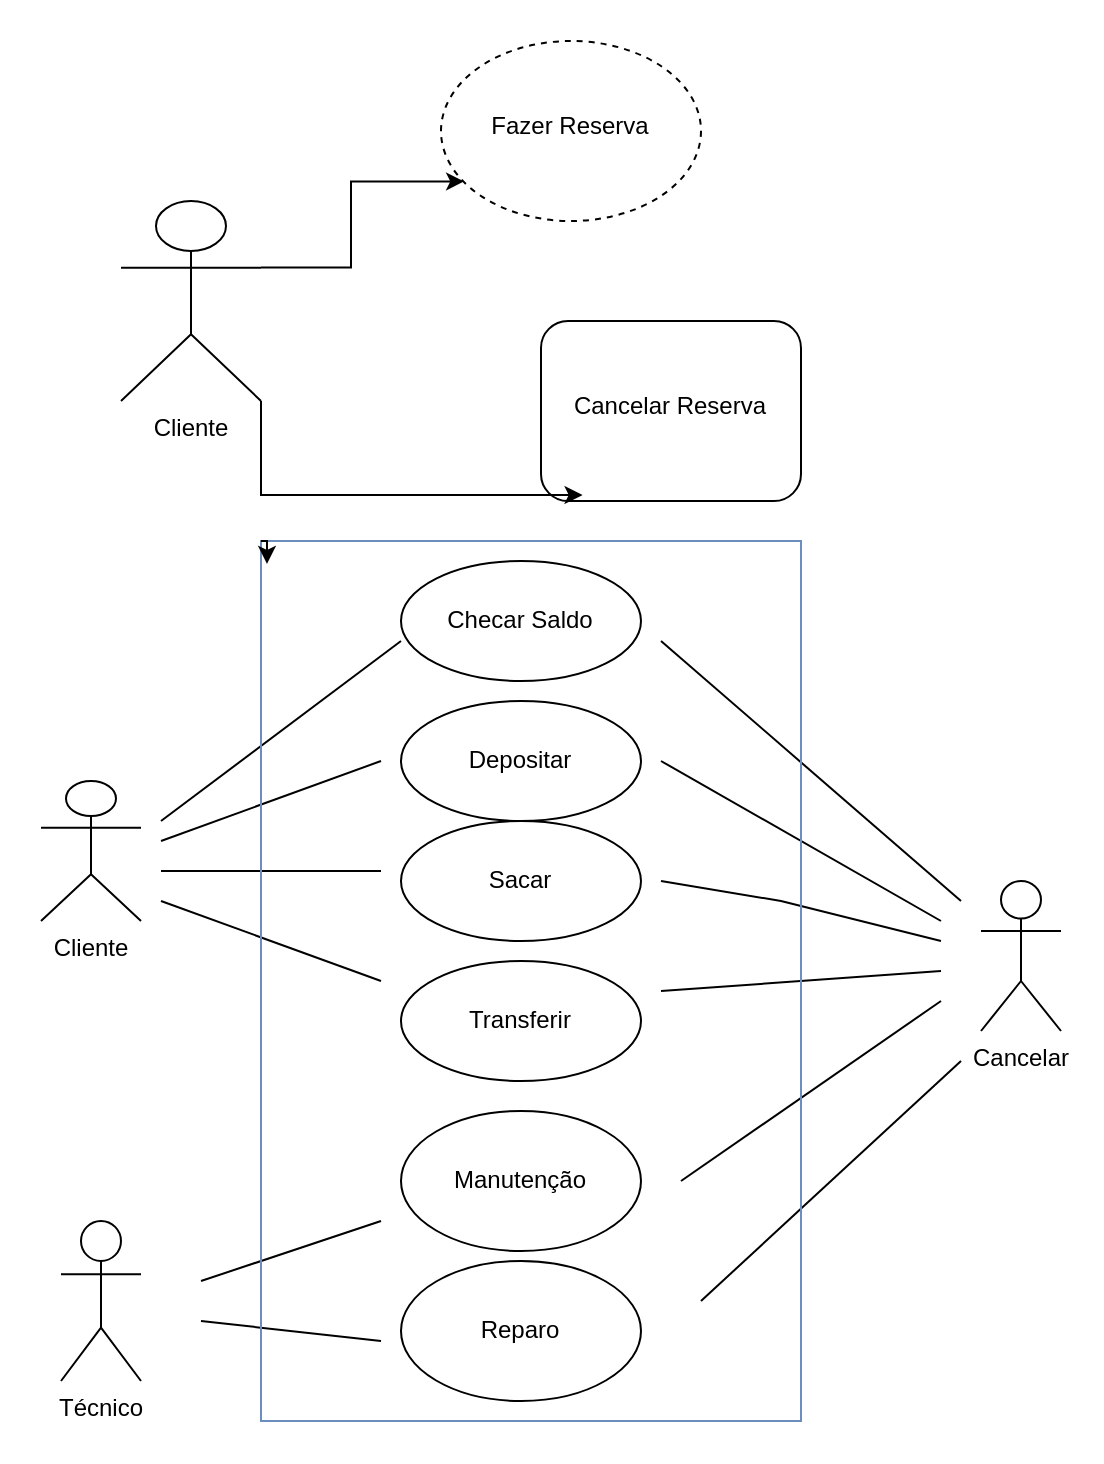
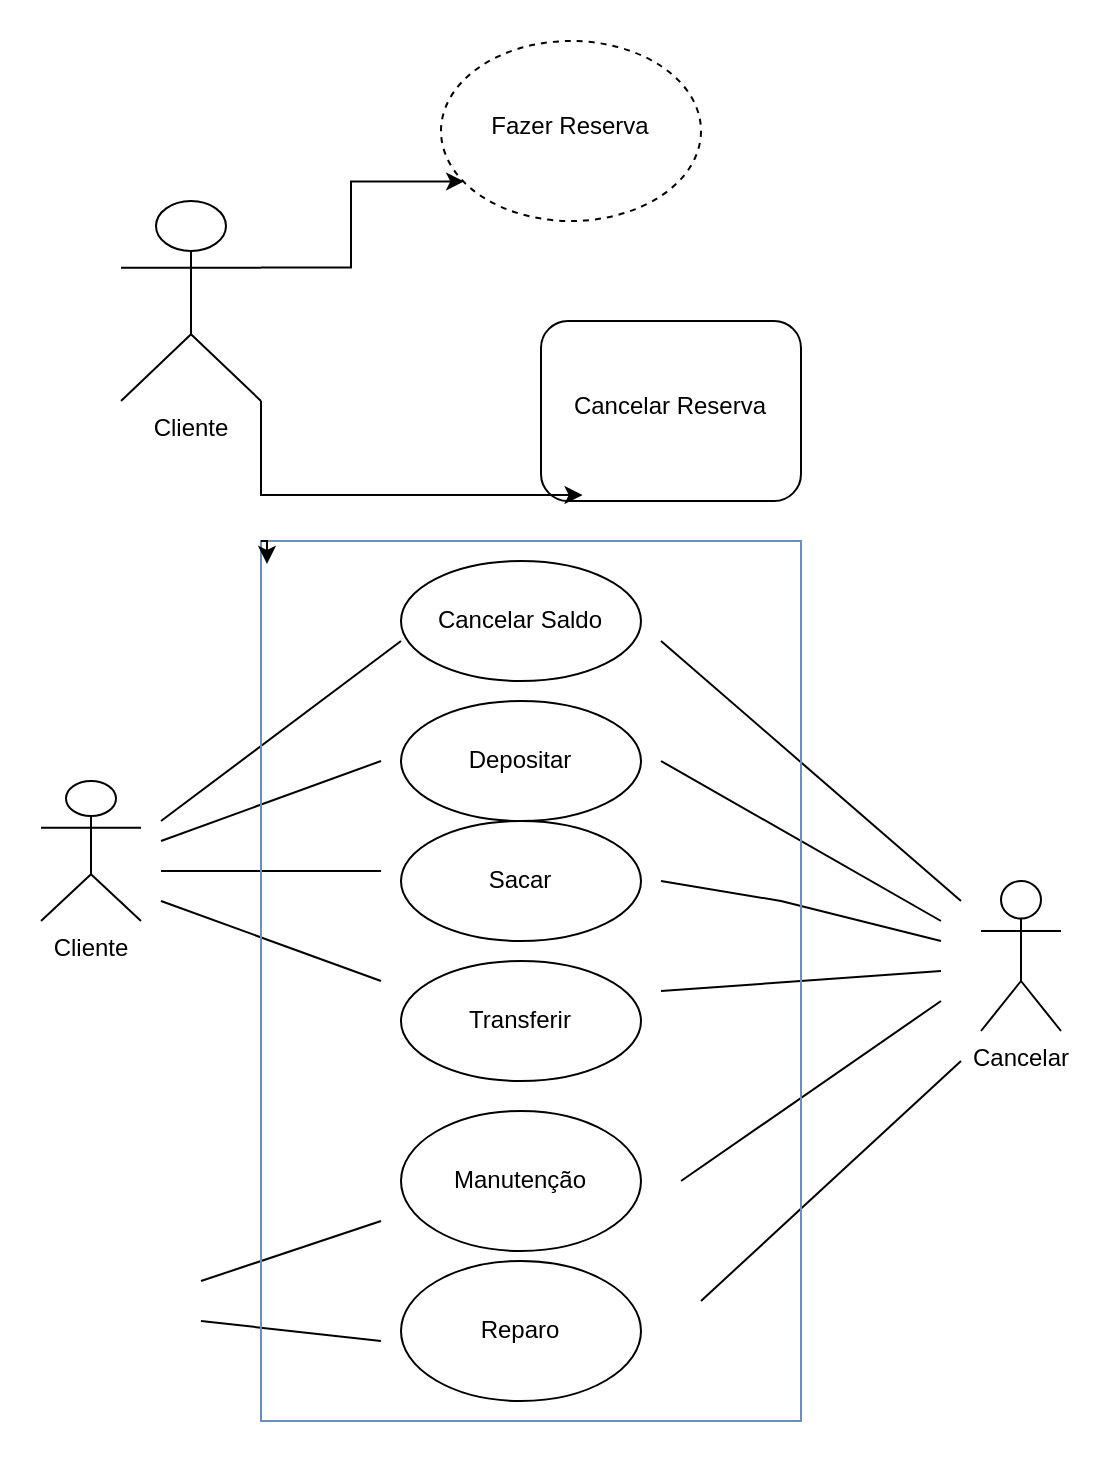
- <mxCell id="9" value="Checar Saldo" style="ellipse;whiteSpace=wrap;html=1;" parent="1" vertex="1"><mxGeometry x="200" y="280" width="120" height="60" as="geometry" /></mxCell>
+ <mxCell id="9" value="Cancelar Saldo" style="ellipse;whiteSpace=wrap;html=1;" parent="1" vertex="1"><mxGeometry x="200" y="280" width="120" height="60" as="geometry" /></mxCell>
- <mxCell id="8" value="Técnico" style="shape=umlActor;verticalLabelPosition=bottom;verticalAlign=top;html=1;outlineConnect=0;" parent="1" vertex="1"><mxGeometry x="30" y="610" width="40" height="80" as="geometry" /></mxCell>
